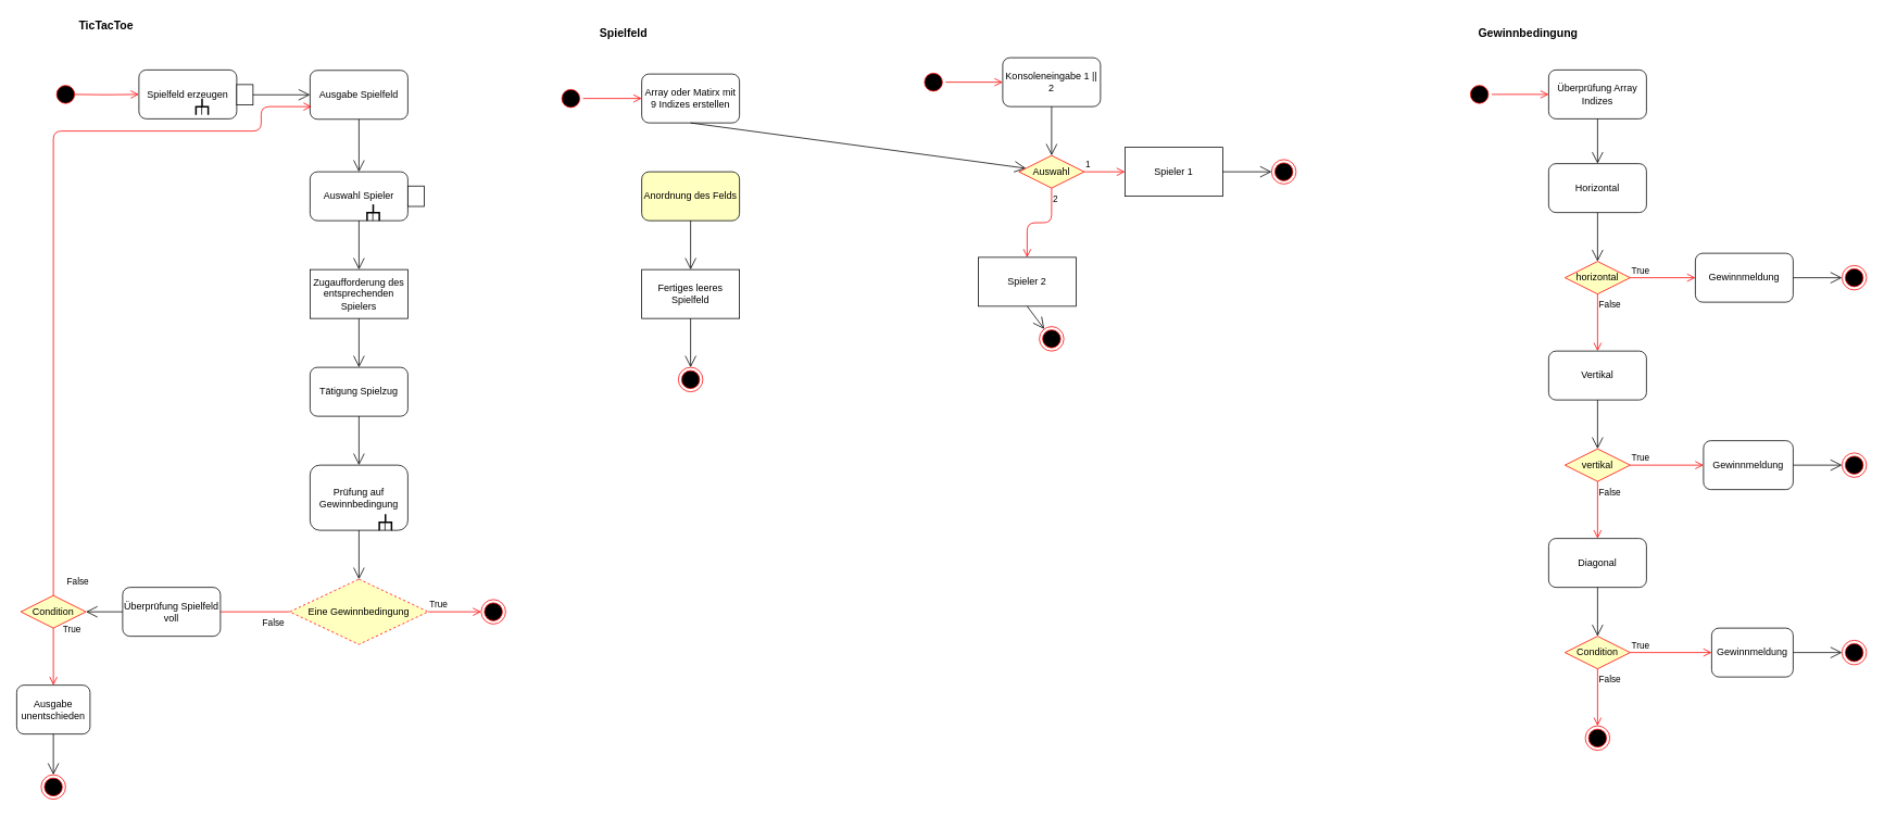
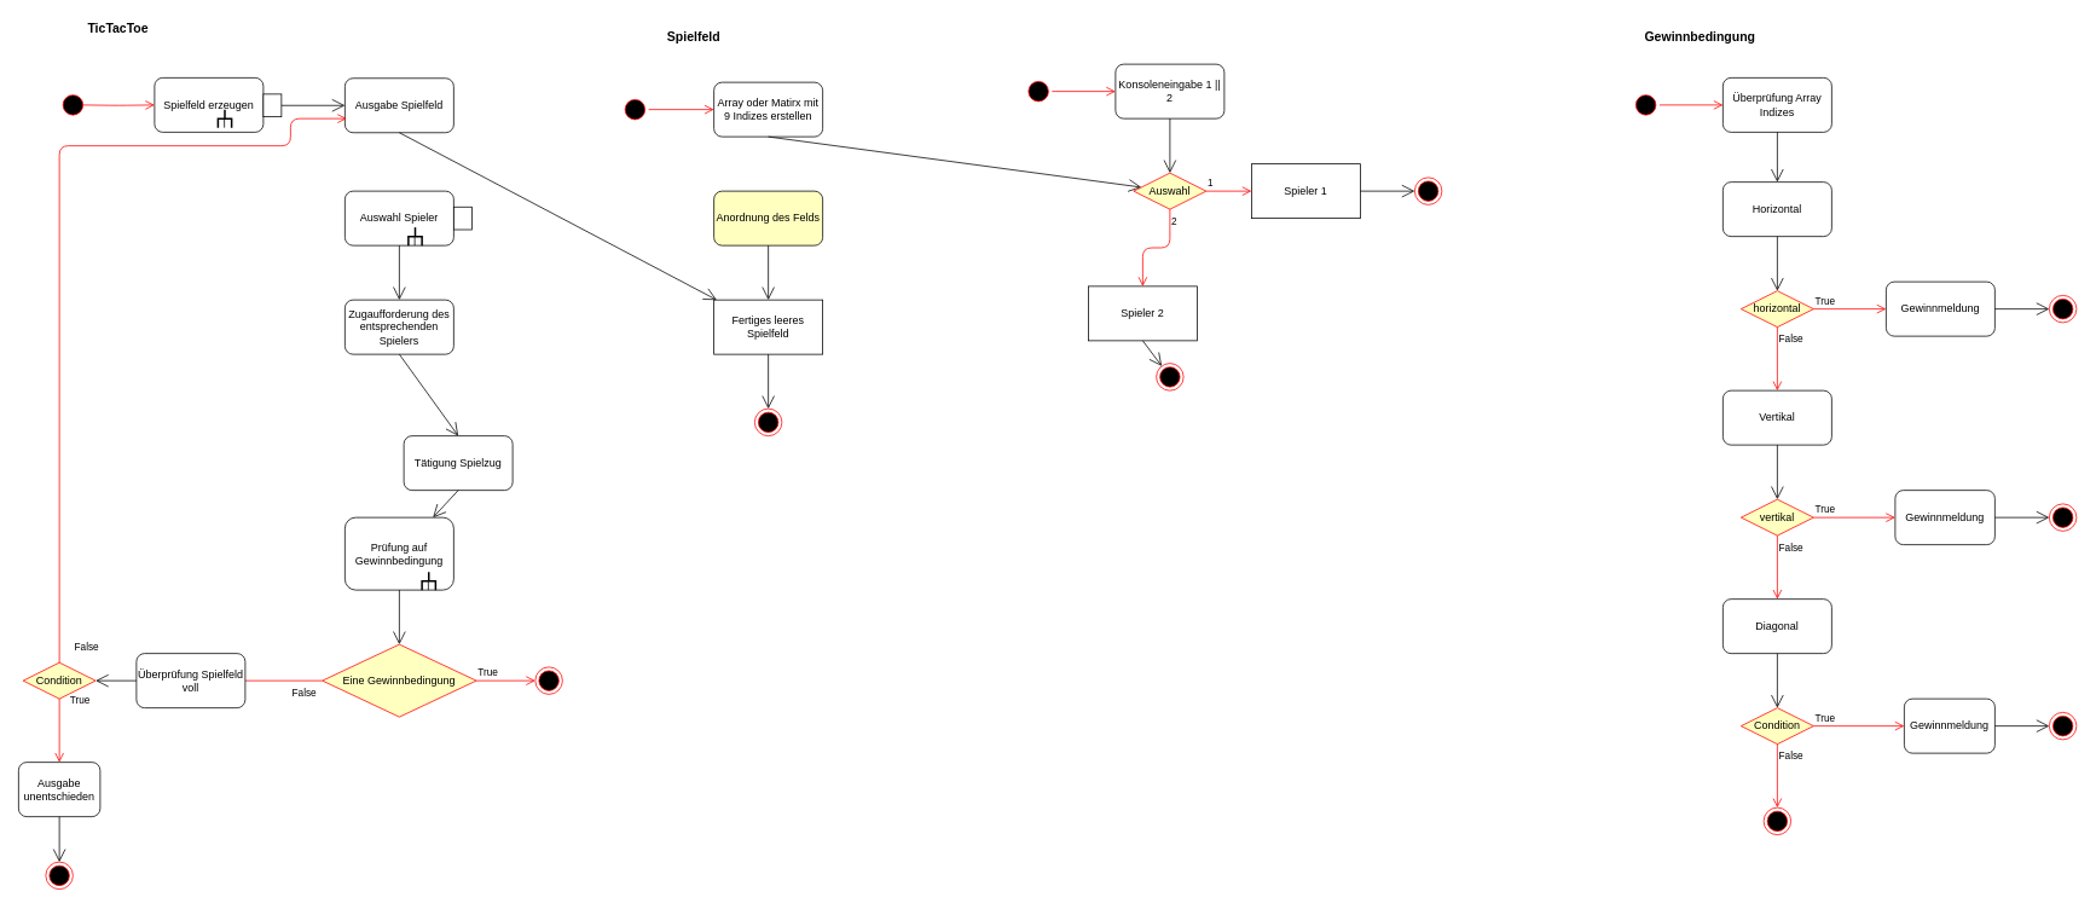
- <mxCell id="22" value="" style="endArrow=open;endFill=1;endSize=12;html=1;exitX=0.5;exitY=1;exitDx=0;exitDy=0;entryX=0.5;entryY=0;entryDx=0;entryDy=0;" edge="1" parent="1" source="20" target="21"><mxGeometry width="160" relative="1" as="geometry"><mxPoint x="230" y="410" as="sourcePoint" /><mxPoint x="390" y="410" as="targetPoint" /></mxGeometry></mxCell>
+ <mxCell id="22" value="" style="endArrow=open;endFill=1;endSize=12;html=1;exitX=0.5;exitY=1;exitDx=0;exitDy=0;" edge="1" parent="1" source="20" target="14"><mxGeometry width="160" relative="1" as="geometry"><mxPoint x="230" y="410" as="sourcePoint" /><mxPoint x="390" y="410" as="targetPoint" /></mxGeometry></mxCell>
- <mxCell id="40" value="Zugaufforderung des entsprechenden Spielers" style="whiteSpace=wrap;html=1;rounded=0;" vertex="1" parent="1"><mxGeometry x="380" y="330" width="120" height="60" as="geometry" /></mxCell>
+ <mxCell id="40" value="Zugaufforderung des entsprechenden Spielers" style="rounded=1;whiteSpace=wrap;html=1;" vertex="1" parent="1"><mxGeometry x="380" y="330" width="120" height="60" as="geometry" /></mxCell>
- <mxCell id="41" value="Tätigung Spielzug" style="rounded=1;whiteSpace=wrap;html=1;" vertex="1" parent="1"><mxGeometry x="380" y="450" width="120" height="60" as="geometry" /></mxCell>
+ <mxCell id="41" value="Tätigung Spielzug" style="rounded=1;whiteSpace=wrap;html=1;" vertex="1" parent="1"><mxGeometry x="445" y="480" width="120" height="60" as="geometry" /></mxCell>
- <mxCell id="78" value="Eine Gewinnbedingung" style="rhombus;whiteSpace=wrap;html=1;fillColor=#ffffc0;strokeColor=#ff0000;dashed=1;" vertex="1" parent="1"><mxGeometry x="355" y="710" width="170" height="80" as="geometry" /></mxCell>
+ <mxCell id="78" value="Eine Gewinnbedingung" style="rhombus;whiteSpace=wrap;html=1;fillColor=#ffffc0;strokeColor=#ff0000;" vertex="1" parent="1"><mxGeometry x="355" y="710" width="170" height="80" as="geometry" /></mxCell>
